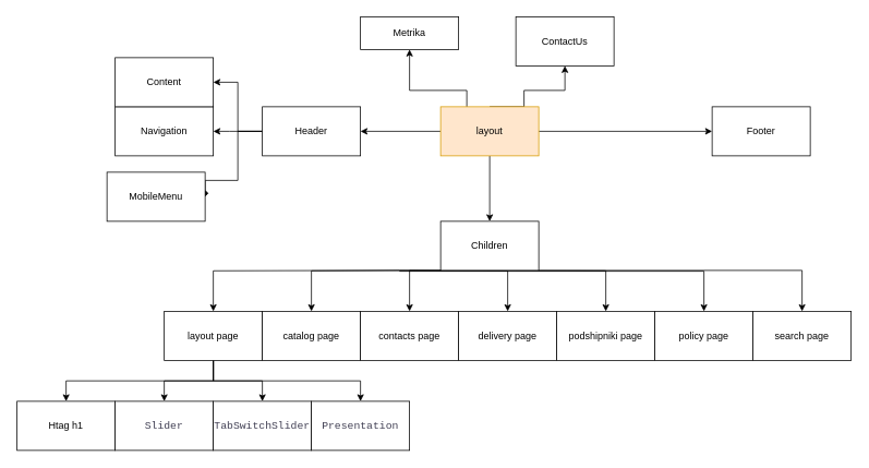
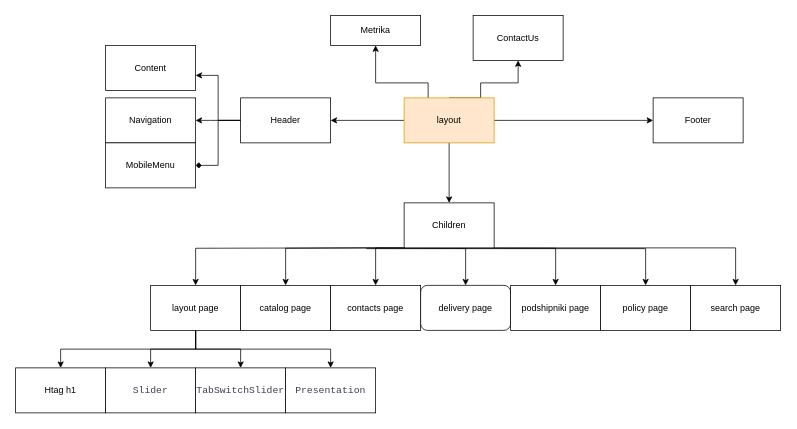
- <mxCell id="24" value="Content" style="rounded=0;whiteSpace=wrap;html=1;" vertex="1" parent="1"><mxGeometry x="140" y="70" width="120" height="60" as="geometry" /></mxCell>
+ <mxCell id="24" value="Content" style="rounded=0;whiteSpace=wrap;html=1;" vertex="1" parent="1"><mxGeometry x="140" y="60" width="120" height="60" as="geometry" /></mxCell>
- <mxCell id="25" value="MobileMenu" style="rounded=0;whiteSpace=wrap;html=1;" vertex="1" parent="1"><mxGeometry x="130" y="210" width="120" height="60" as="geometry" /></mxCell>
+ <mxCell id="25" value="MobileMenu" style="rounded=0;whiteSpace=wrap;html=1;" vertex="1" parent="1"><mxGeometry x="140" y="190" width="120" height="60" as="geometry" /></mxCell>
- <mxCell id="37" value="delivery page" style="rounded=0;whiteSpace=wrap;html=1;" vertex="1" parent="1"><mxGeometry x="560" y="380" width="120" height="60" as="geometry" /></mxCell>
+ <mxCell id="37" value="delivery page" style="whiteSpace=wrap;html=1;rounded=1;" vertex="1" parent="1"><mxGeometry x="560" y="380" width="120" height="60" as="geometry" /></mxCell>
